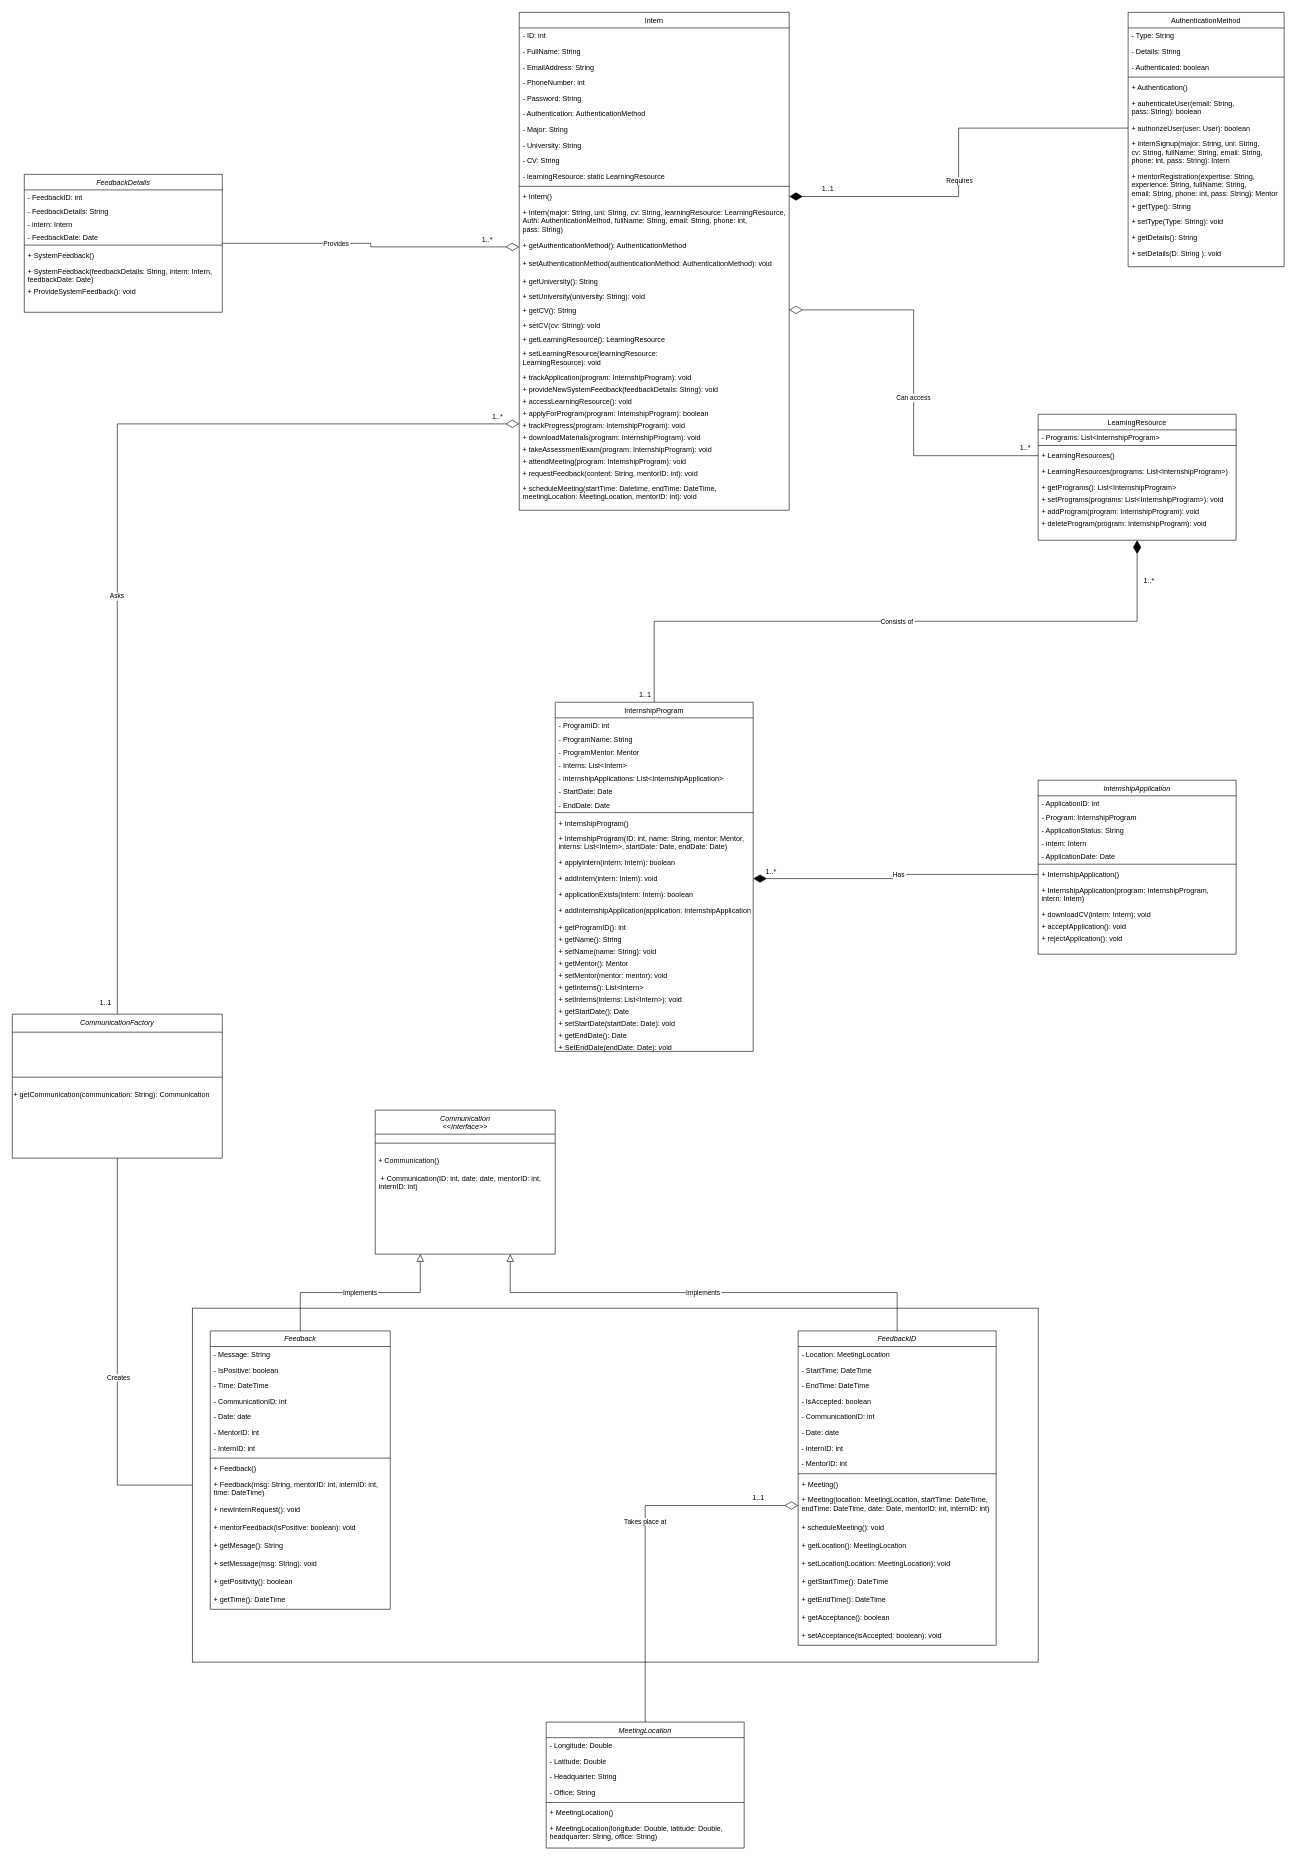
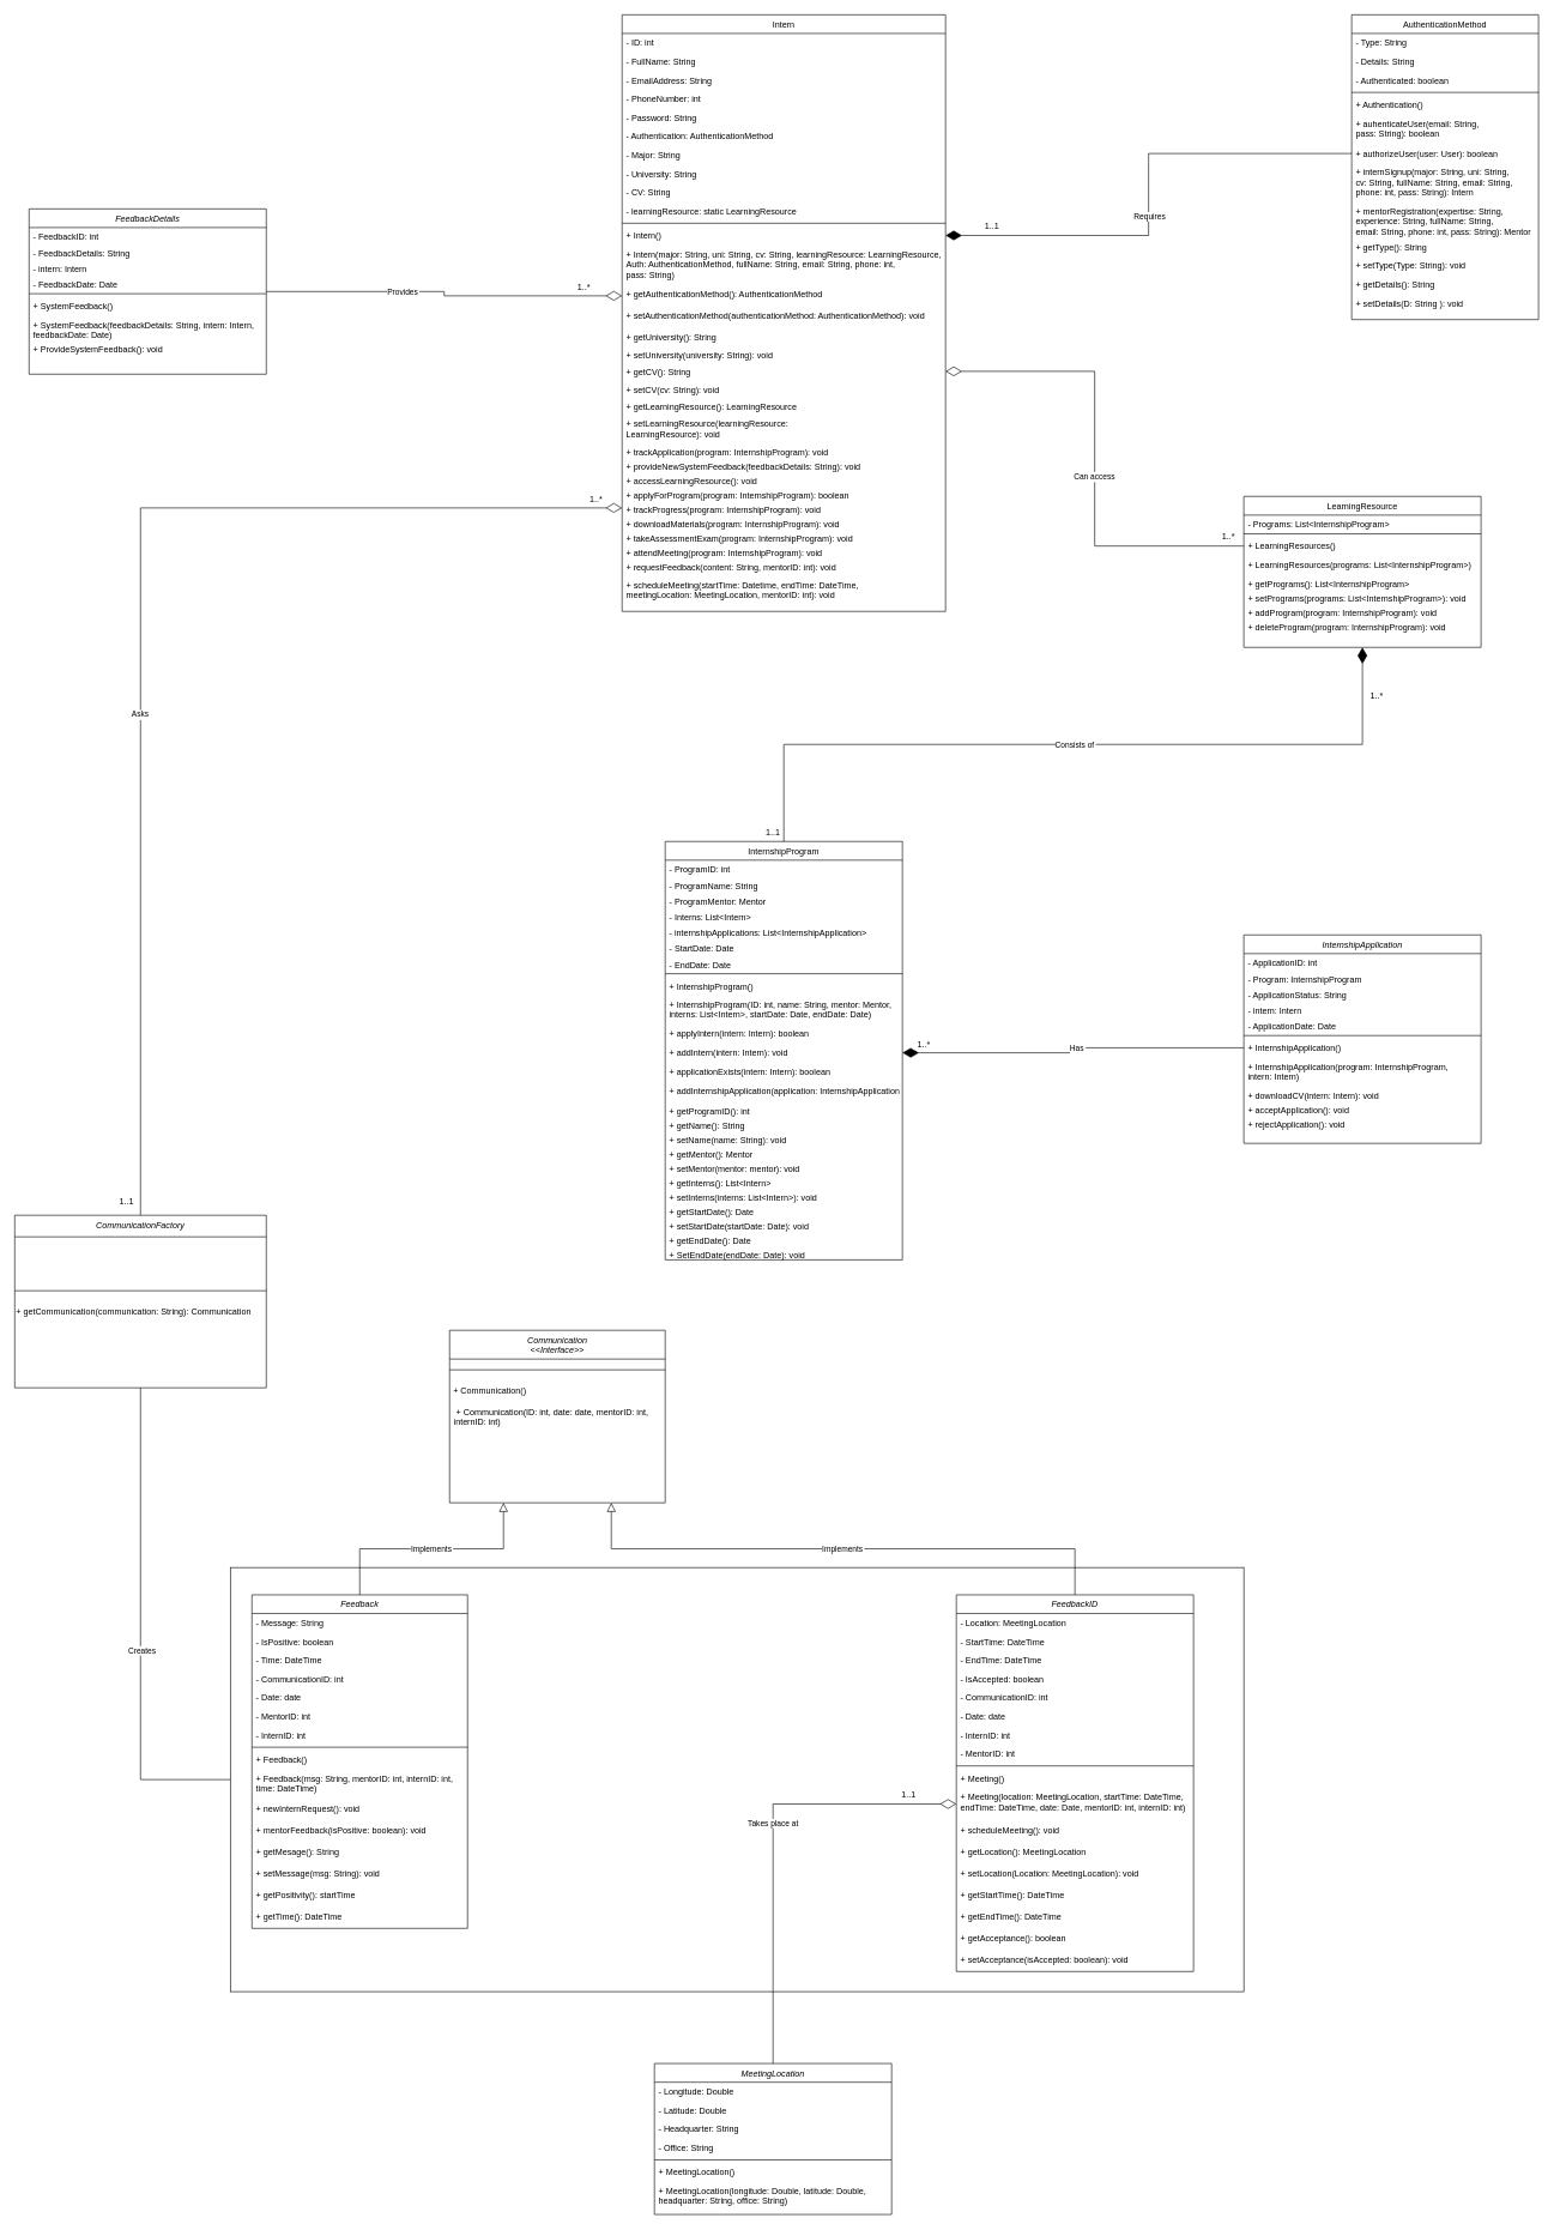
- <mxCell id="162" value="+ getPositivity(): boolean" style="text;align=left;verticalAlign=top;spacingLeft=4;spacingRight=4;overflow=hidden;rotatable=0;points=[[0,0.5],[1,0.5]];portConstraint=eastwest;" parent="147" vertex="1"><mxGeometry y="404" width="300" height="30" as="geometry" /></mxCell>
+ <mxCell id="162" value="+ getPositivity(): startTime" style="text;align=left;verticalAlign=top;spacingLeft=4;spacingRight=4;overflow=hidden;rotatable=0;points=[[0,0.5],[1,0.5]];portConstraint=eastwest;" parent="147" vertex="1"><mxGeometry y="404" width="300" height="30" as="geometry" /></mxCell>
